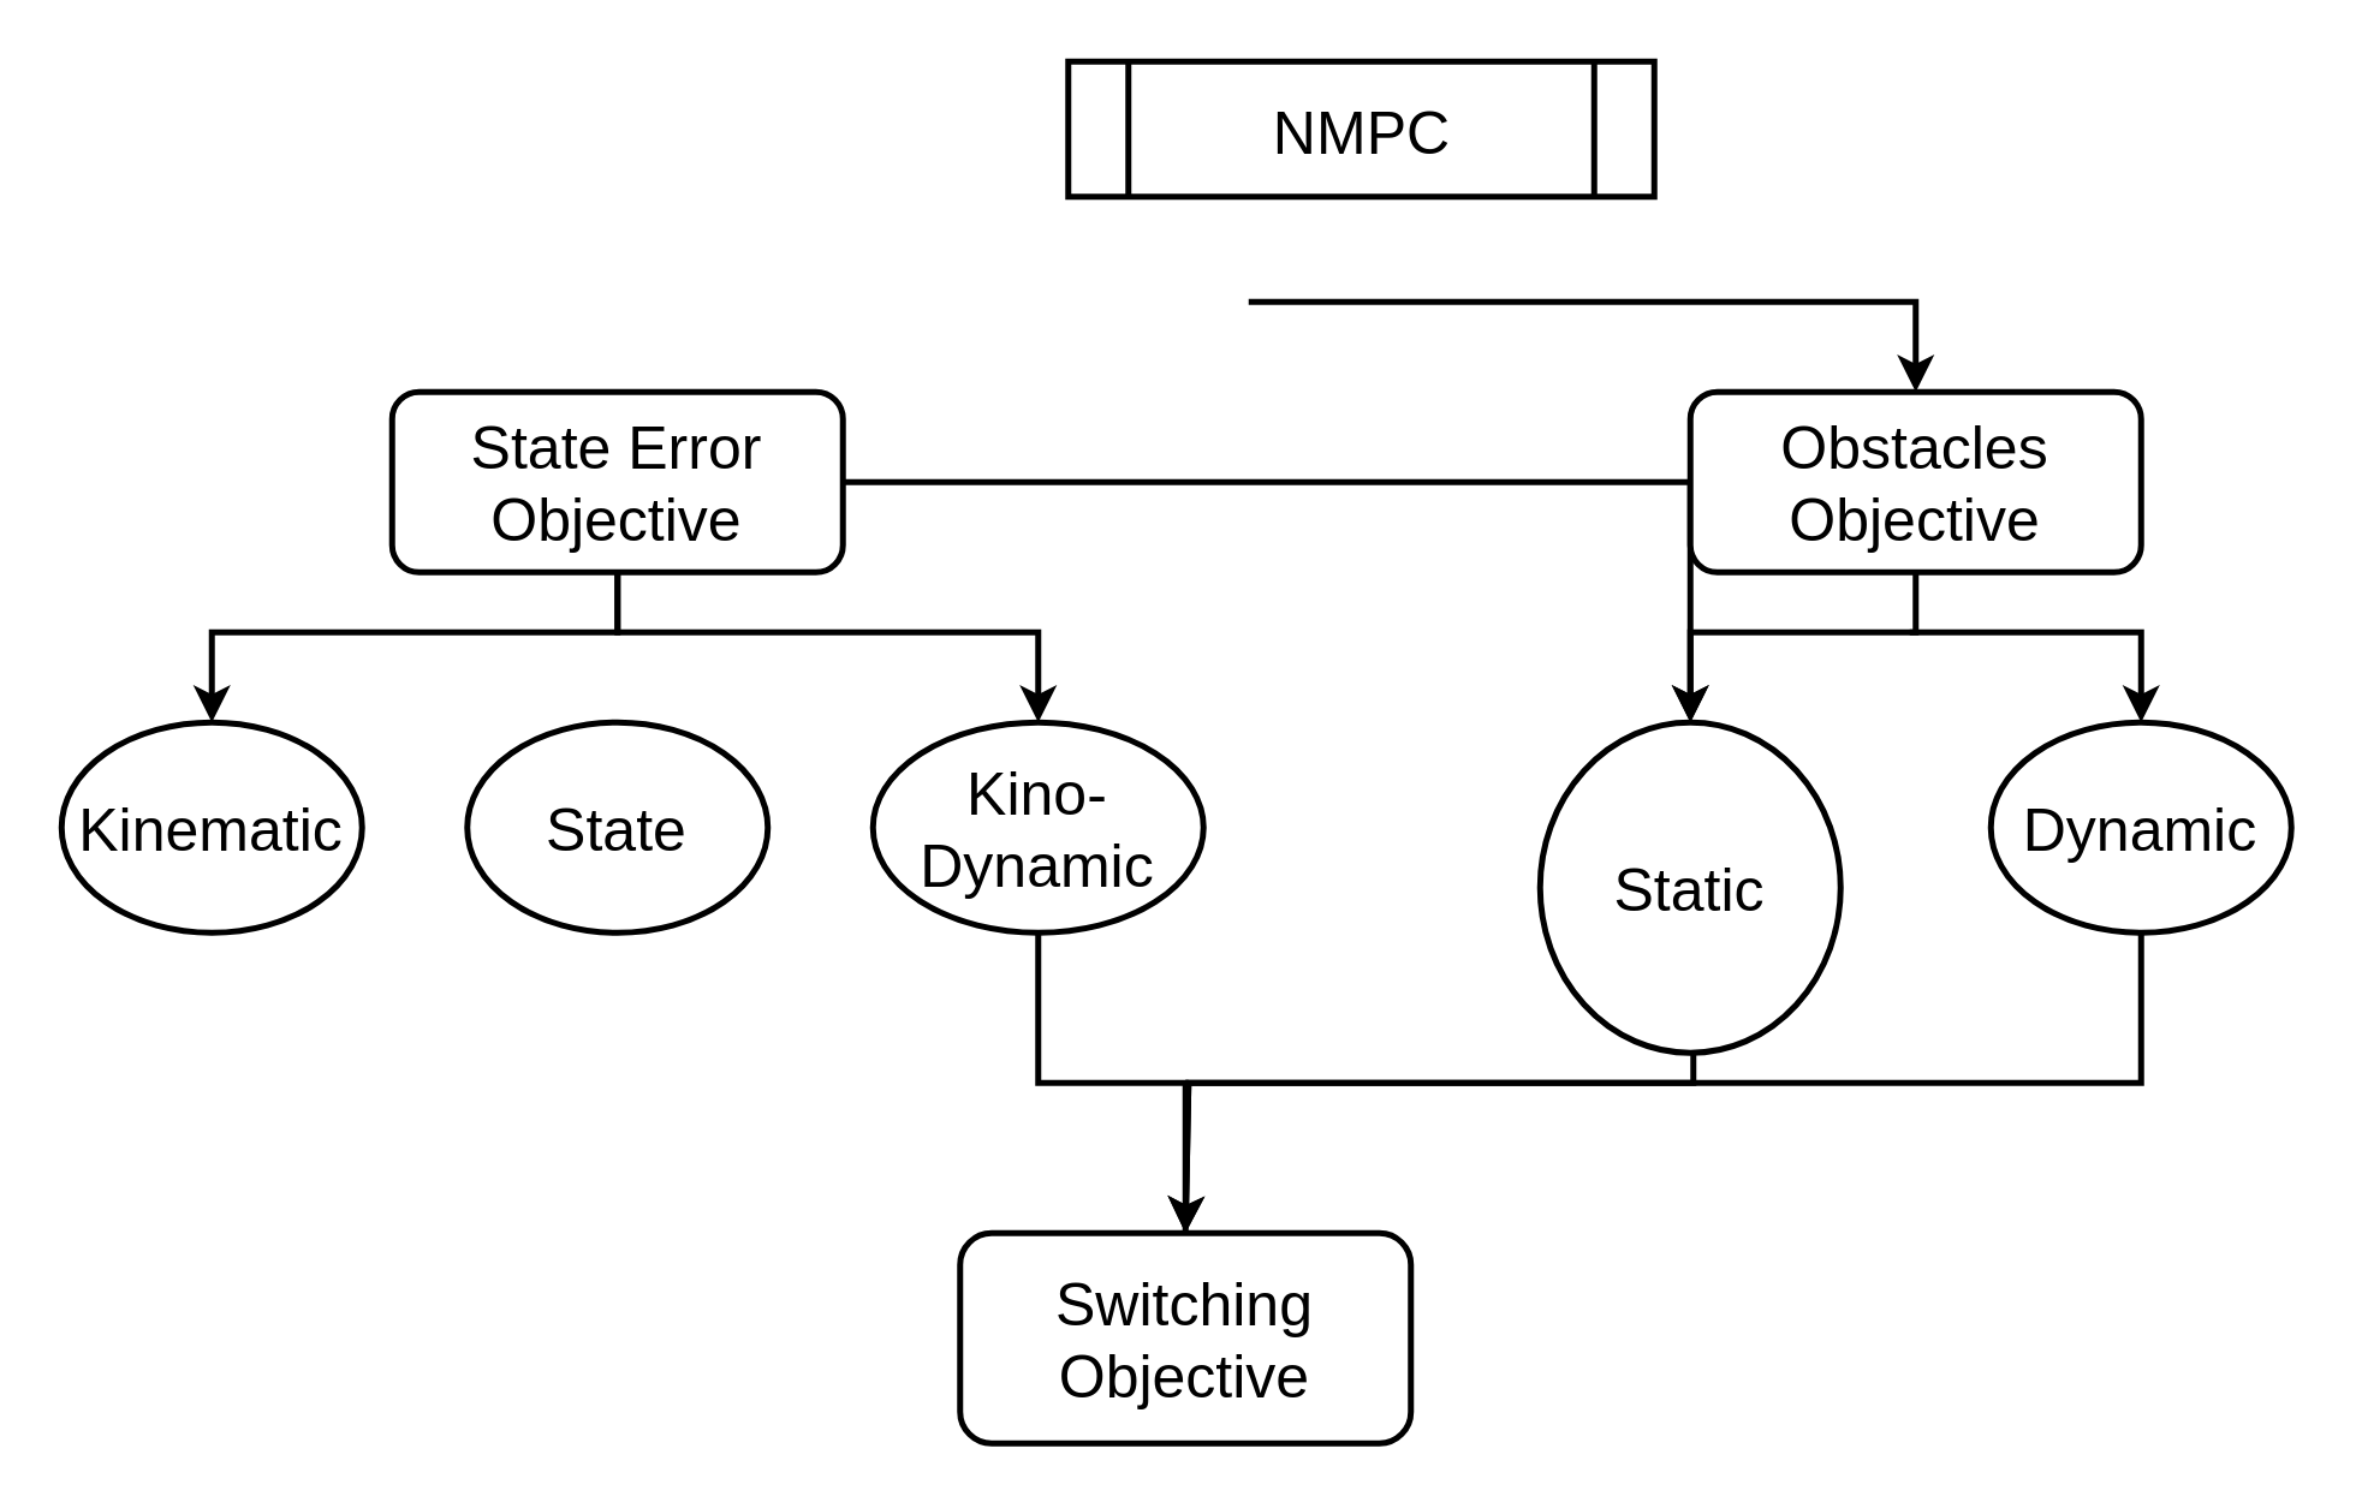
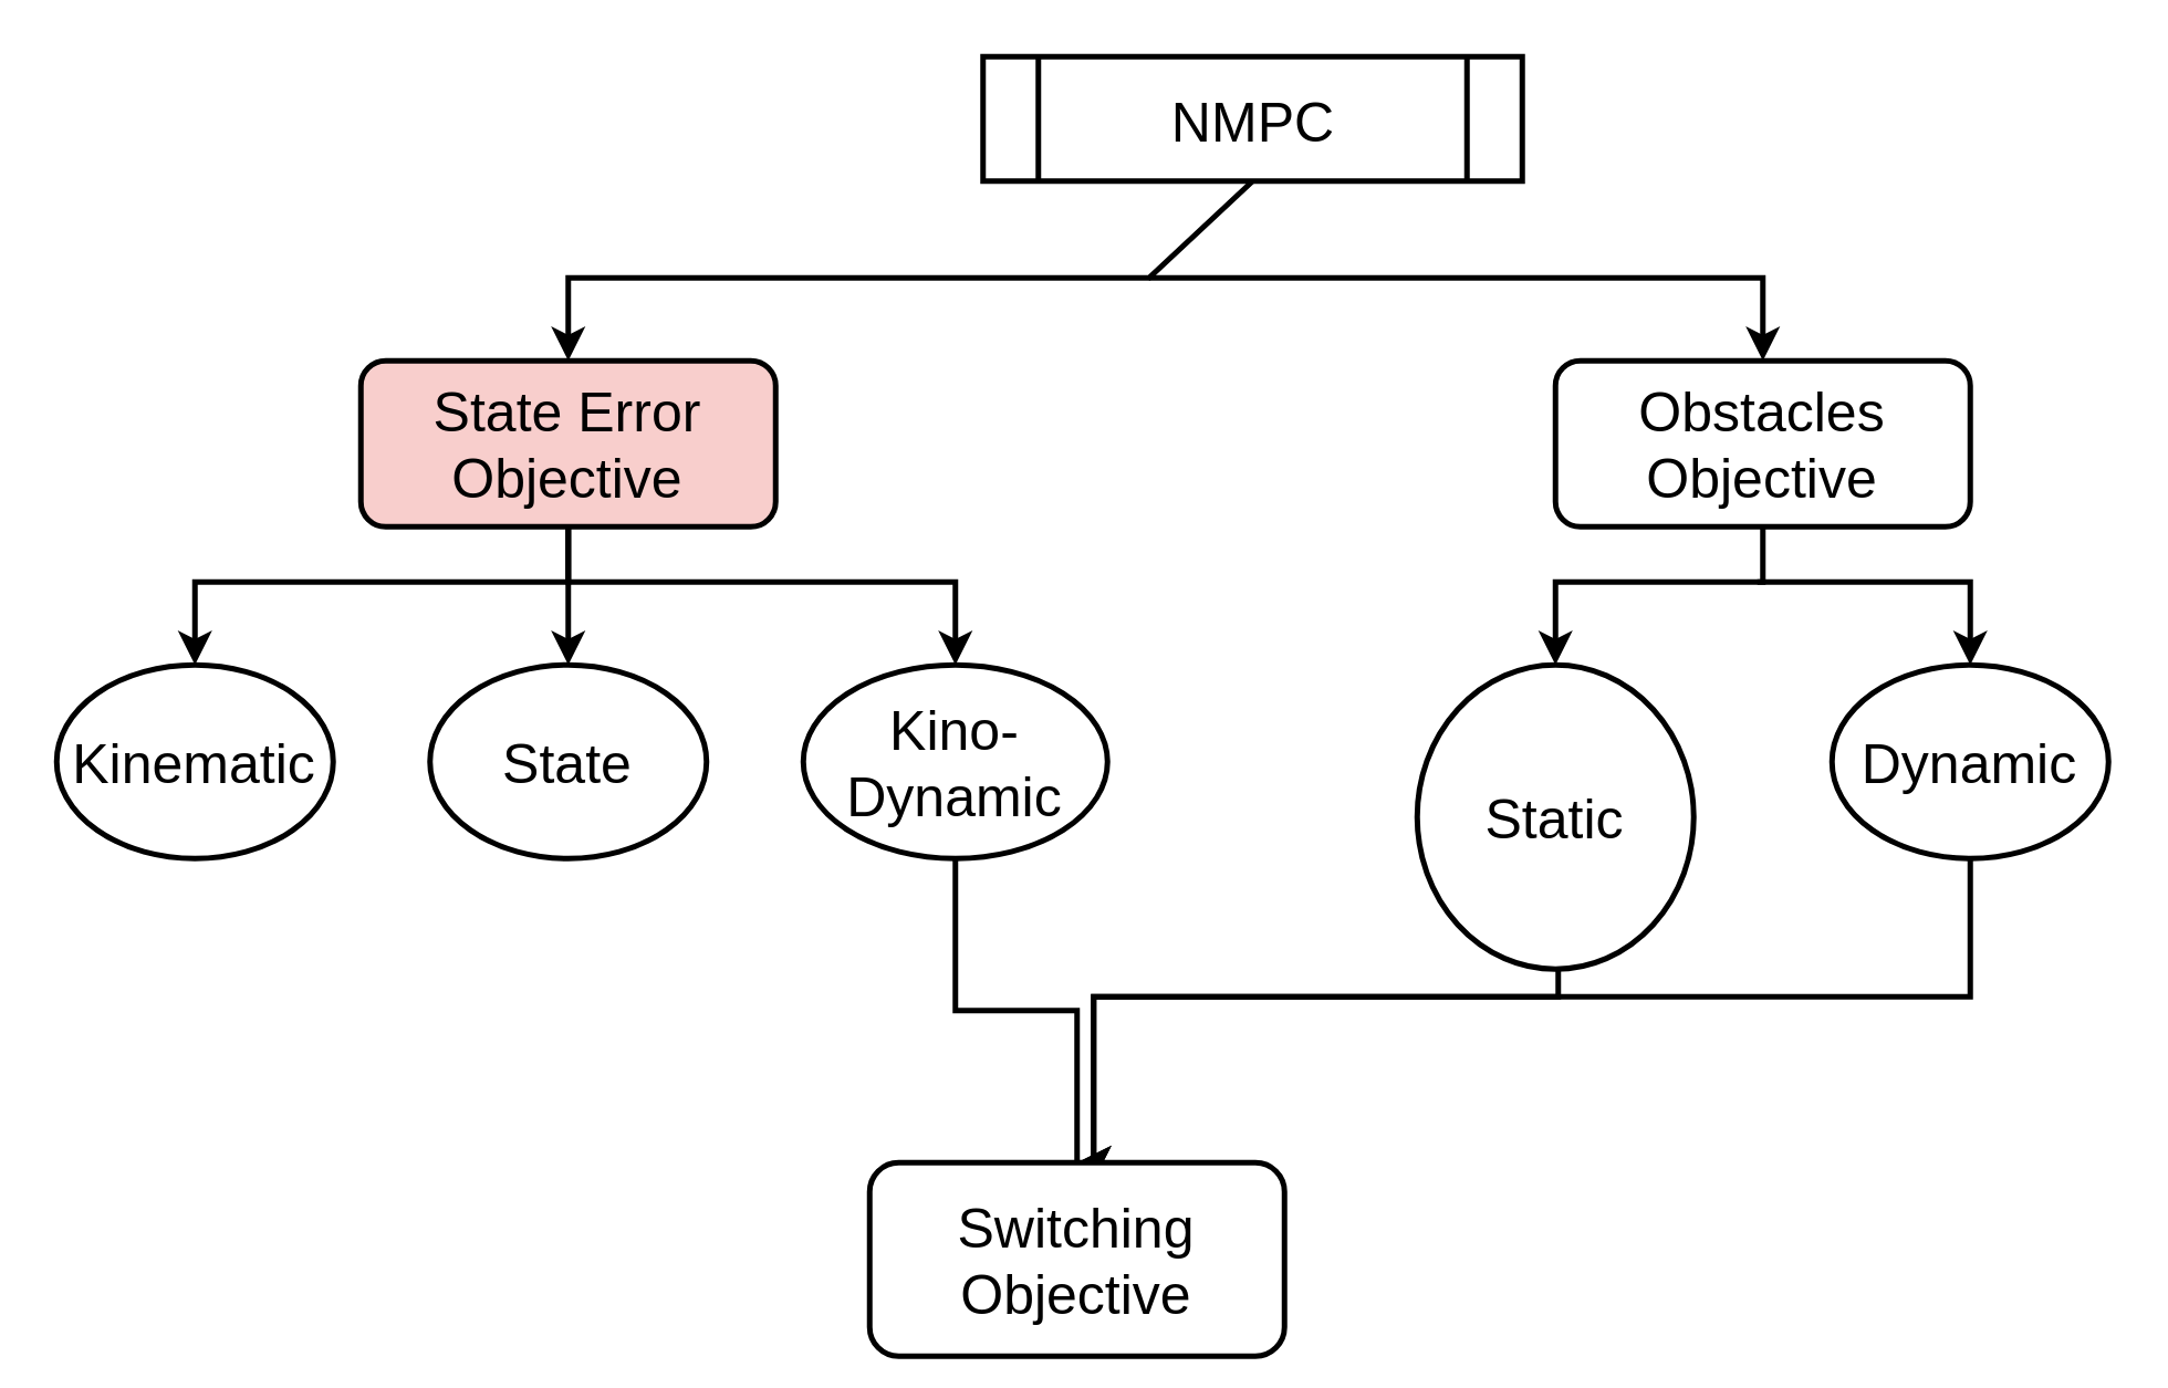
+ <mxCell id="6" value="" style="endArrow=classic;html=1;fontSize=20;exitX=0.5;exitY=1;exitDx=0;exitDy=0;entryX=0.5;entryY=0;entryDx=0;entryDy=0;rounded=0;strokeWidth=2;" edge="1" parent="1" source="2" target="4"><mxGeometry width="50" height="50" relative="1" as="geometry"><mxPoint x="145" y="260" as="sourcePoint" /><mxPoint x="195" y="210" as="targetPoint" /><Array as="points"><mxPoint x="415" y="100" /><mxPoint x="205" y="100" /></Array></mxGeometry></mxCell>
- <mxCell id="4" value="&lt;div&gt;State Error&lt;/div&gt;Objective" style="rounded=1;whiteSpace=wrap;html=1;strokeWidth=2;fontSize=20;" vertex="1" parent="1"><mxGeometry x="130" y="130" width="150" height="60" as="geometry" /></mxCell>
+ <mxCell id="4" value="&lt;div&gt;State Error&lt;/div&gt;Objective" style="rounded=1;whiteSpace=wrap;html=1;strokeWidth=2;fontSize=20;fillColor=#f8cecc;" vertex="1" parent="1"><mxGeometry x="130" y="130" width="150" height="60" as="geometry" /></mxCell>
- <mxCell id="3" value="" style="edgeStyle=orthogonalEdgeStyle;rounded=0;orthogonalLoop=1;jettySize=auto;html=1;fontSize=20;strokeWidth=2;" edge="1" parent="1" source="4" target="9"><mxGeometry relative="1" as="geometry" /></mxCell>
+ <mxCell id="3" value="" style="edgeStyle=orthogonalEdgeStyle;rounded=0;orthogonalLoop=1;jettySize=auto;html=1;fontSize=20;strokeWidth=2;" edge="1" parent="1" source="4" target="13"><mxGeometry relative="1" as="geometry" /></mxCell>
- <mxCell id="20" value="&lt;div&gt;Switching&lt;/div&gt;&lt;div&gt;Objective&lt;br&gt;&lt;/div&gt;" style="rounded=1;whiteSpace=wrap;html=1;strokeWidth=2;fontSize=20;" vertex="1" parent="1"><mxGeometry x="319" y="410" width="150" height="70" as="geometry" /></mxCell>
+ <mxCell id="20" value="&lt;div&gt;Switching&lt;/div&gt;&lt;div&gt;Objective&lt;br&gt;&lt;/div&gt;" style="rounded=1;whiteSpace=wrap;html=1;strokeWidth=2;fontSize=20;" vertex="1" parent="1"><mxGeometry x="314" y="420" width="150" height="70" as="geometry" /></mxCell>
